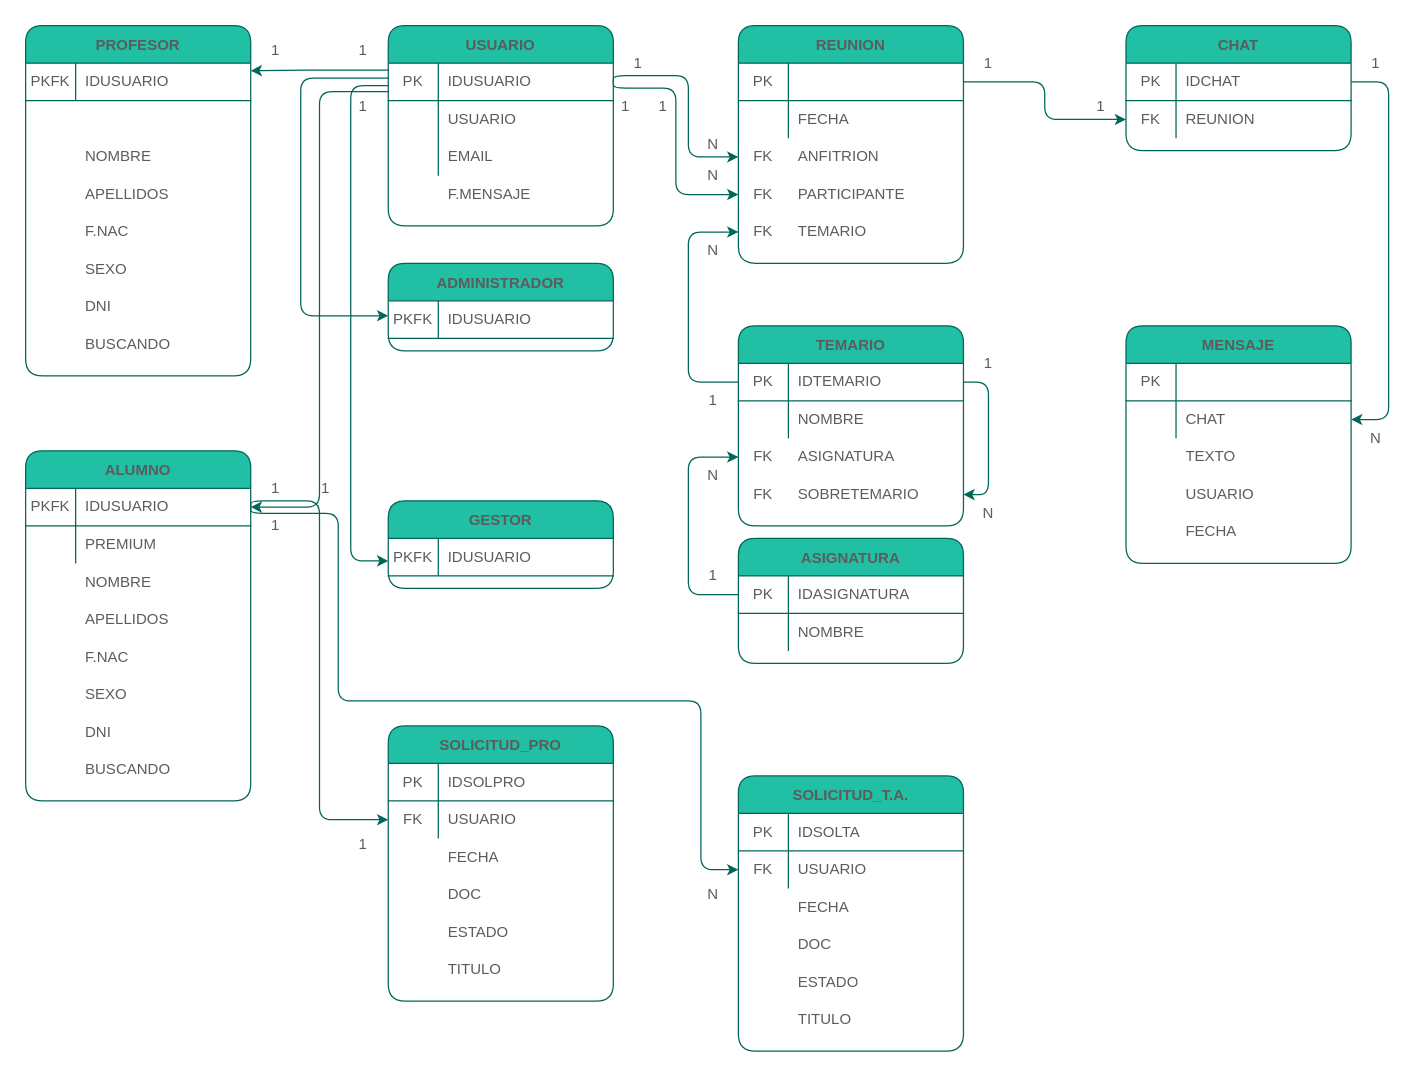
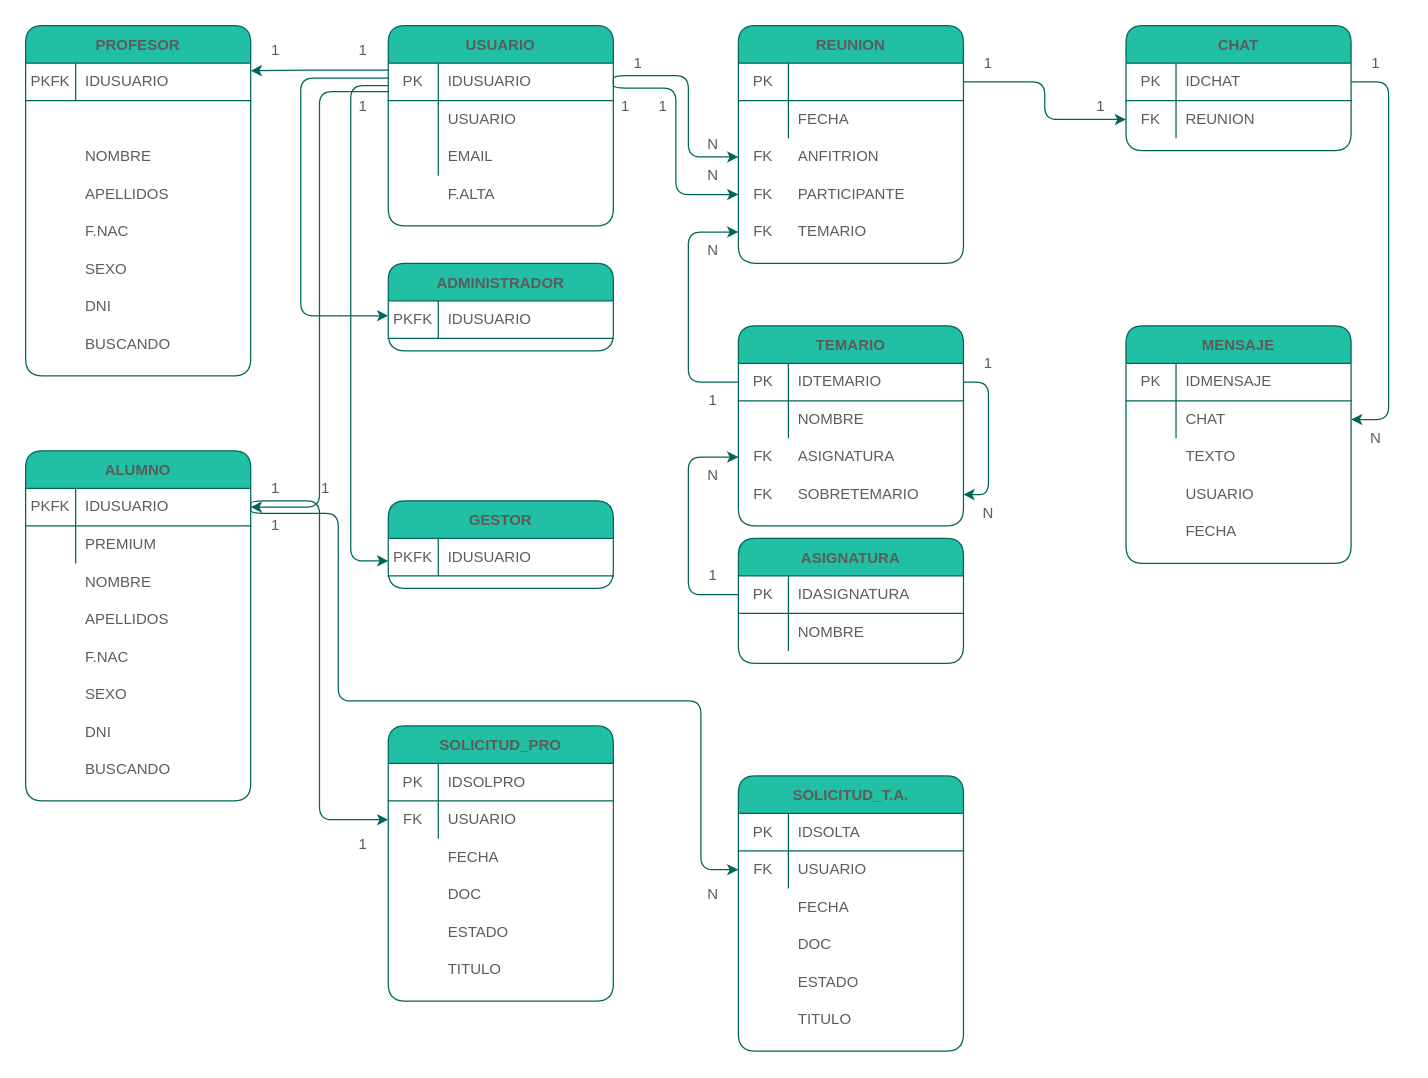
- <mxCell id="32" value="F.MENSAJE" style="shape=partialRectangle;html=1;whiteSpace=wrap;connectable=0;fillColor=none;top=0;left=0;bottom=0;right=0;align=left;spacingLeft=6;overflow=hidden;pointerEvents=1;strokeColor=#006658;fontColor=#5C5C5C;rounded=1;" parent="30" vertex="1"><mxGeometry x="40" width="140" height="30" as="geometry"><mxRectangle width="140" height="30" as="alternateBounds" /></mxGeometry></mxCell>
+ <mxCell id="32" value="F.ALTA" style="shape=partialRectangle;html=1;whiteSpace=wrap;connectable=0;fillColor=none;top=0;left=0;bottom=0;right=0;align=left;spacingLeft=6;overflow=hidden;pointerEvents=1;strokeColor=#006658;fontColor=#5C5C5C;rounded=1;" parent="30" vertex="1"><mxGeometry x="40" width="140" height="30" as="geometry"><mxRectangle width="140" height="30" as="alternateBounds" /></mxGeometry></mxCell>
+ <mxCell id="88" value="IDMENSAJE" style="shape=partialRectangle;html=1;whiteSpace=wrap;connectable=0;fillColor=none;top=0;left=0;bottom=0;right=0;align=left;spacingLeft=6;overflow=hidden;pointerEvents=1;strokeColor=#006658;fontColor=#5C5C5C;rounded=1;" parent="86" vertex="1"><mxGeometry x="40" width="140" height="30" as="geometry"><mxRectangle width="140" height="30" as="alternateBounds" /></mxGeometry></mxCell>
